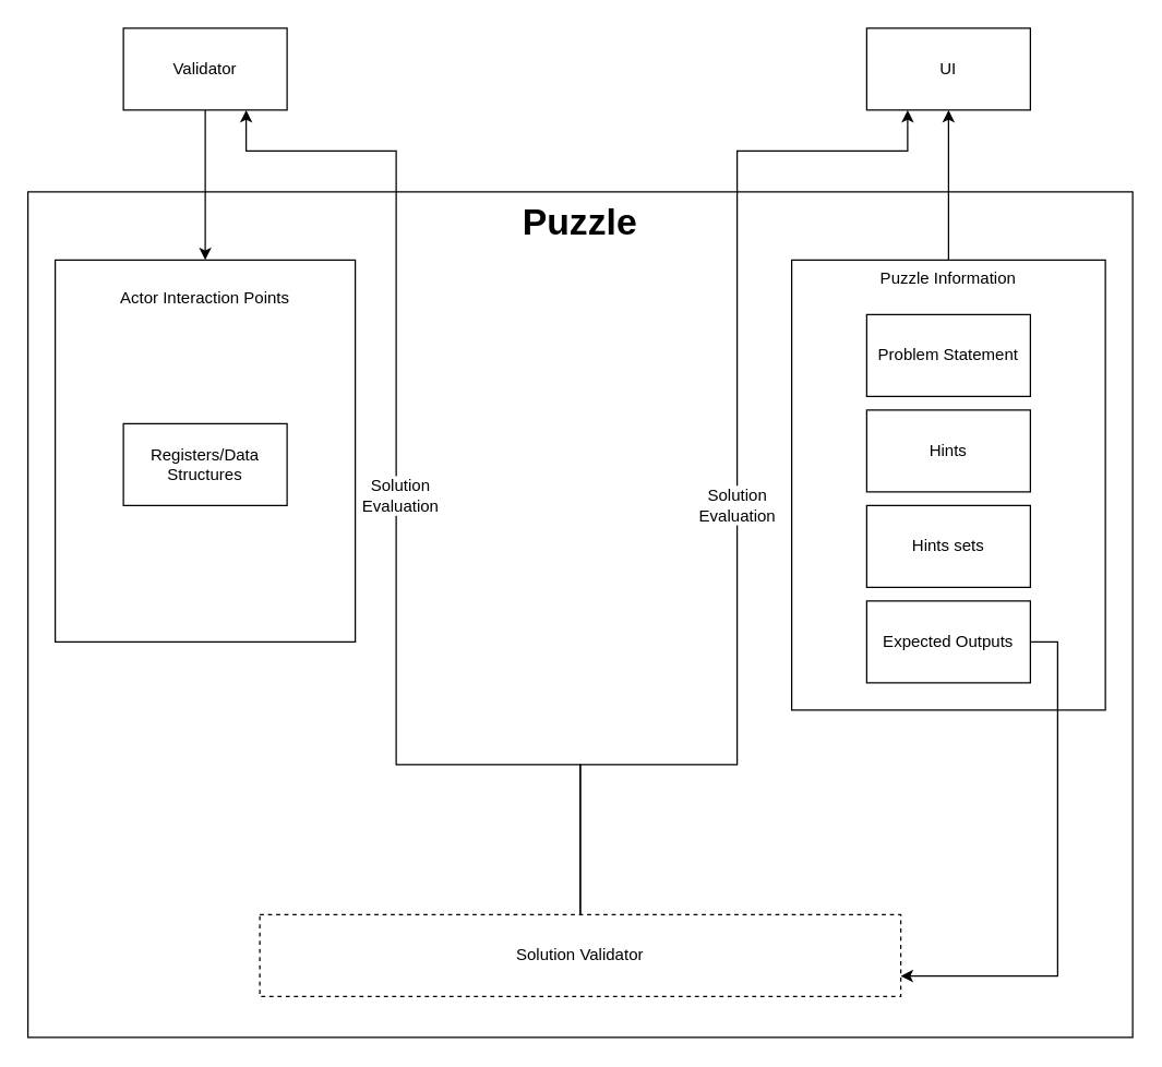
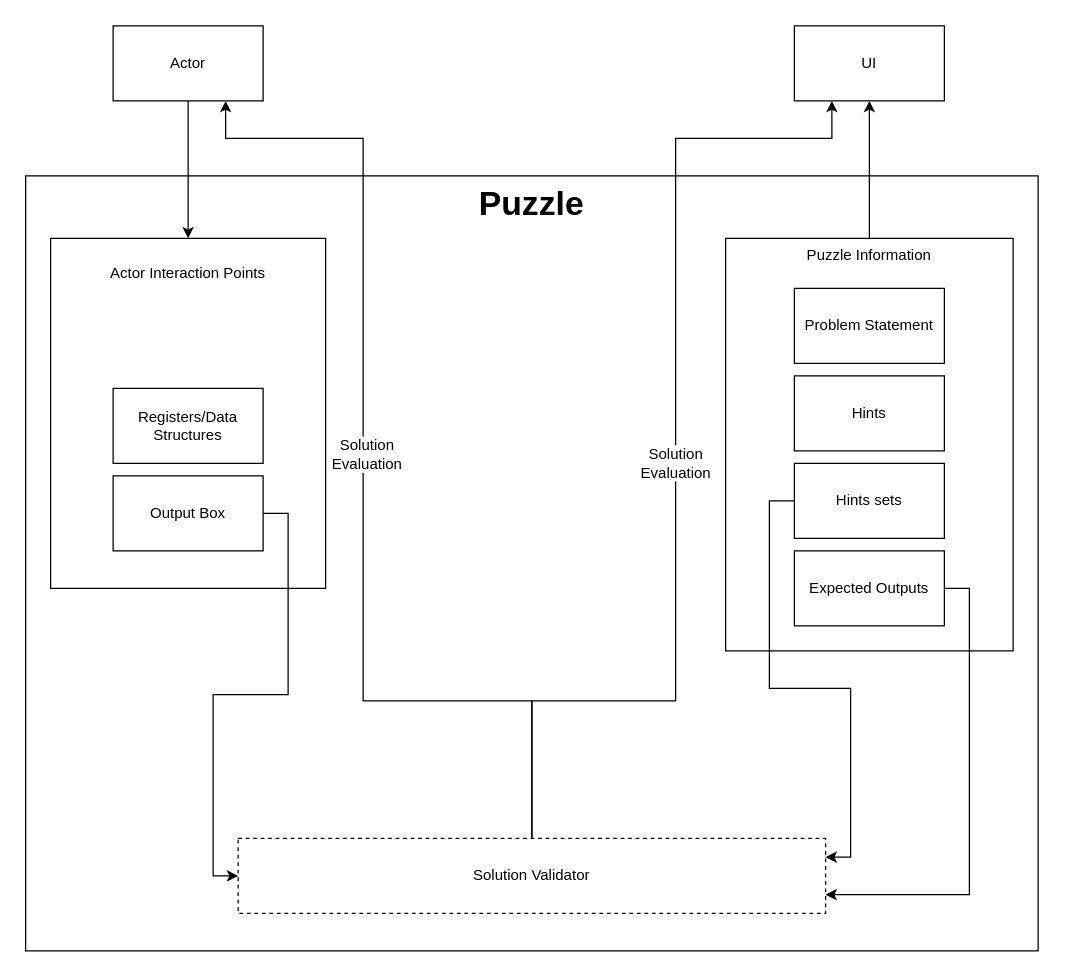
- <mxCell id="17" value="Validator" style="rounded=0;whiteSpace=wrap;html=1;fontSize=12;" vertex="1" parent="1"><mxGeometry x="90" y="20" width="120" height="60" as="geometry" /></mxCell>
+ <mxCell id="17" value="Actor" style="rounded=0;whiteSpace=wrap;html=1;fontSize=12;" vertex="1" parent="1"><mxGeometry x="90" y="20" width="120" height="60" as="geometry" /></mxCell>
+ <mxCell id="6" value="Output Box" style="rounded=0;whiteSpace=wrap;html=1;fontSize=12;" vertex="1" parent="1"><mxGeometry x="90" y="380" width="120" height="60" as="geometry" /></mxCell>
+ <mxCell id="11" style="edgeStyle=orthogonalEdgeStyle;rounded=0;orthogonalLoop=1;jettySize=auto;html=1;exitX=0;exitY=0.5;exitDx=0;exitDy=0;fontSize=12;entryX=1;entryY=0.25;entryDx=0;entryDy=0;" edge="1" parent="1" source="12" target="21"><mxGeometry relative="1" as="geometry" /></mxCell>
+ <mxCell id="5" style="edgeStyle=orthogonalEdgeStyle;rounded=0;orthogonalLoop=1;jettySize=auto;html=1;exitX=1;exitY=0.5;exitDx=0;exitDy=0;entryX=0;entryY=0.5;entryDx=0;entryDy=0;fontSize=12;" edge="1" parent="1" source="6" target="21"><mxGeometry relative="1" as="geometry" /></mxCell>
